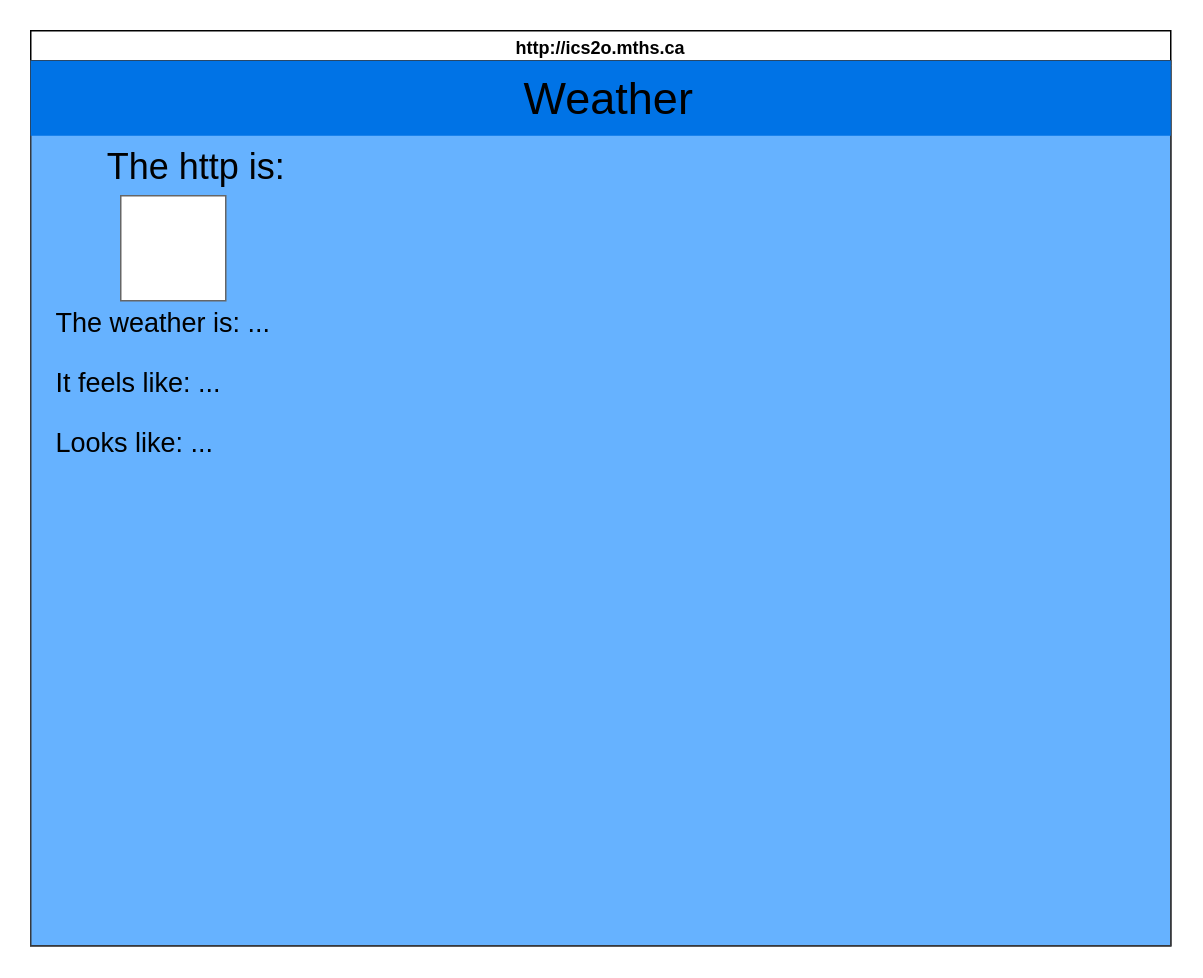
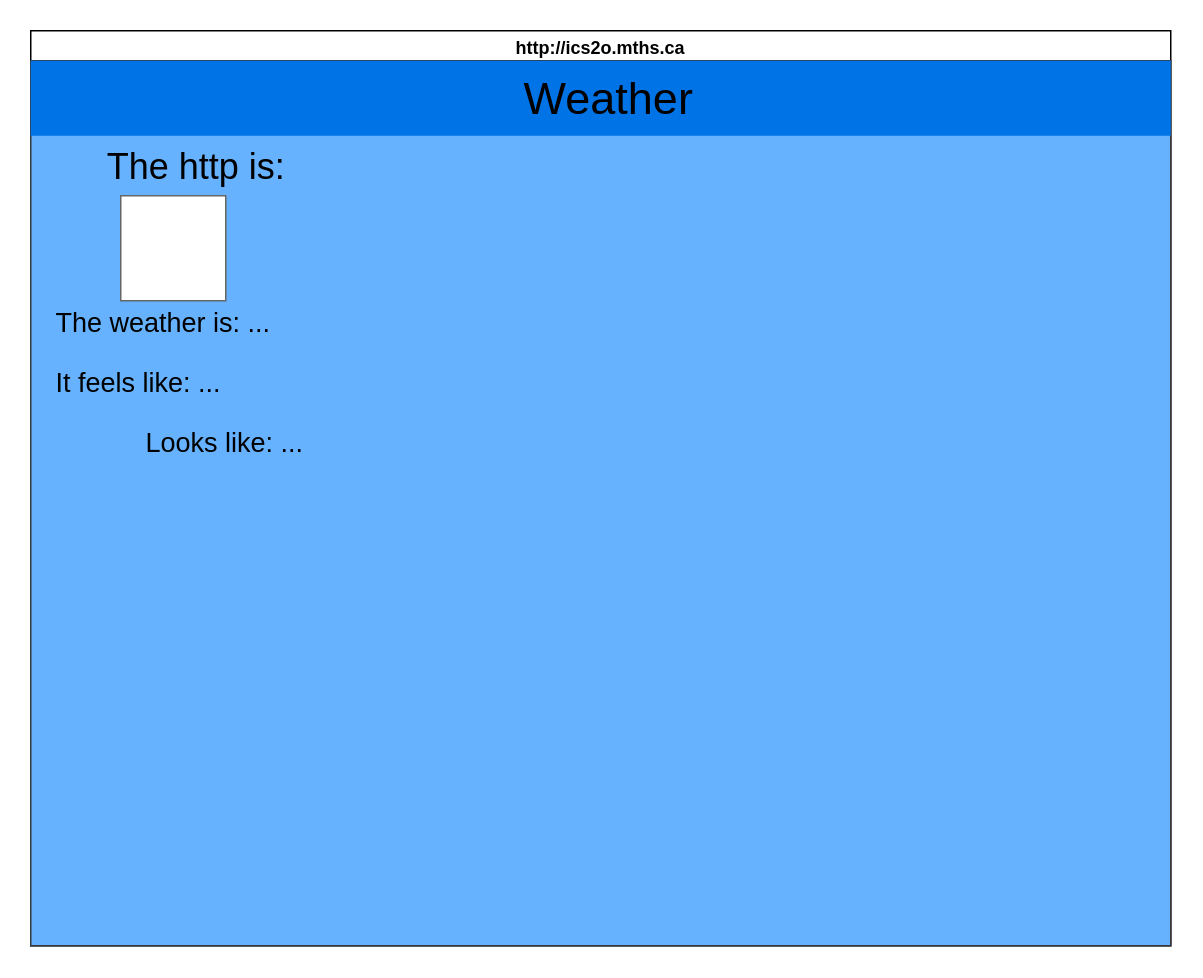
- <mxCell id="9" value="Looks like: ..." style="text;strokeColor=none;align=left;fillColor=none;html=1;verticalAlign=middle;whiteSpace=wrap;rounded=0;fontSize=18;fontColor=#000000;" vertex="1" parent="2"><mxGeometry x="15" y="260" width="530" height="30" as="geometry" /></mxCell>
+ <mxCell id="9" value="Looks like: ..." style="text;strokeColor=none;align=left;fillColor=none;html=1;verticalAlign=middle;whiteSpace=wrap;rounded=0;fontSize=18;fontColor=#000000;" vertex="1" parent="2"><mxGeometry x="75" y="260" width="530" height="30" as="geometry" /></mxCell>
